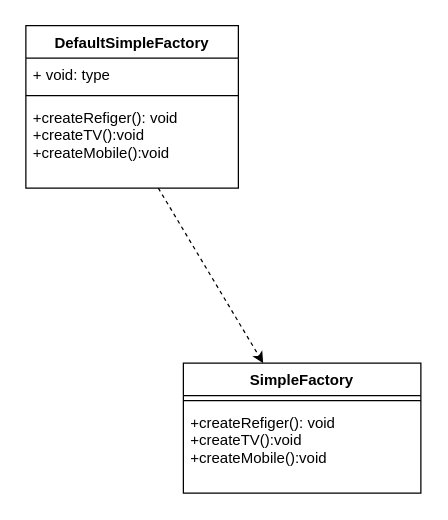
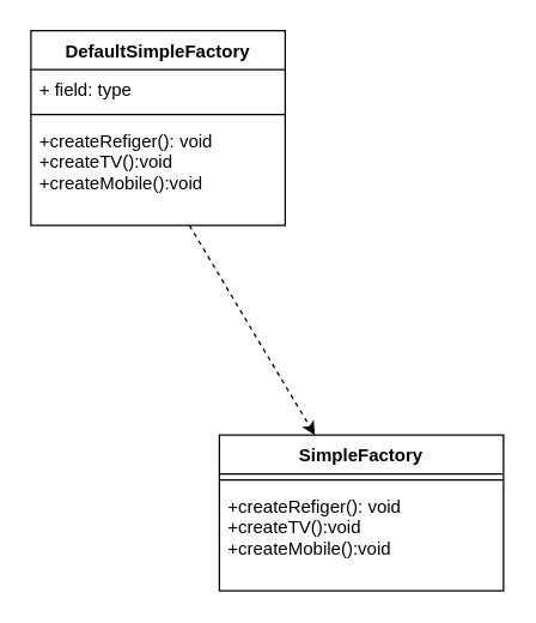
- <mxCell id="3" value="+ void: type" style="text;strokeColor=none;fillColor=none;align=left;verticalAlign=top;spacingLeft=4;spacingRight=4;overflow=hidden;rotatable=0;points=[[0,0.5],[1,0.5]];portConstraint=eastwest;" vertex="1" parent="2"><mxGeometry y="26" width="170" height="26" as="geometry" /></mxCell>
+ <mxCell id="3" value="+ field: type" style="text;strokeColor=none;fillColor=none;align=left;verticalAlign=top;spacingLeft=4;spacingRight=4;overflow=hidden;rotatable=0;points=[[0,0.5],[1,0.5]];portConstraint=eastwest;" vertex="1" parent="2"><mxGeometry y="26" width="170" height="26" as="geometry" /></mxCell>
